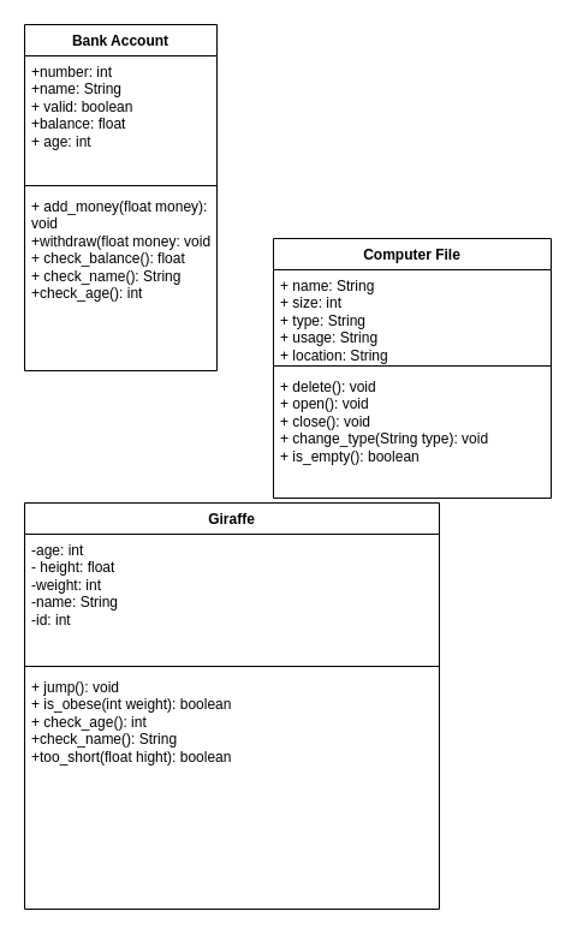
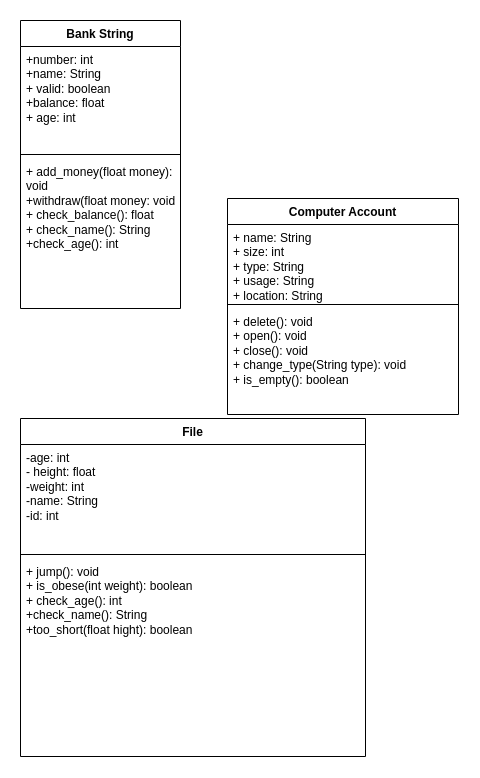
- <mxCell id="6" value="Bank Account" style="swimlane;fontStyle=1;align=center;verticalAlign=top;childLayout=stackLayout;horizontal=1;startSize=26;horizontalStack=0;resizeParent=1;resizeParentMax=0;resizeLast=0;collapsible=1;marginBottom=0;whiteSpace=wrap;html=1;" vertex="1" parent="1"><mxGeometry x="20" y="20" width="160" height="288" as="geometry" /></mxCell>
+ <mxCell id="6" value="Bank String" style="swimlane;fontStyle=1;align=center;verticalAlign=top;childLayout=stackLayout;horizontal=1;startSize=26;horizontalStack=0;resizeParent=1;resizeParentMax=0;resizeLast=0;collapsible=1;marginBottom=0;whiteSpace=wrap;html=1;" vertex="1" parent="1"><mxGeometry x="20" y="20" width="160" height="288" as="geometry" /></mxCell>
- <mxCell id="2" value="Computer File" style="swimlane;fontStyle=1;align=center;verticalAlign=top;childLayout=stackLayout;horizontal=1;startSize=26;horizontalStack=0;resizeParent=1;resizeParentMax=0;resizeLast=0;collapsible=1;marginBottom=0;whiteSpace=wrap;html=1;" parent="1" vertex="1"><mxGeometry x="227" y="198" width="231" height="216" as="geometry" /></mxCell>
+ <mxCell id="2" value="Computer Account" style="swimlane;fontStyle=1;align=center;verticalAlign=top;childLayout=stackLayout;horizontal=1;startSize=26;horizontalStack=0;resizeParent=1;resizeParentMax=0;resizeLast=0;collapsible=1;marginBottom=0;whiteSpace=wrap;html=1;" parent="1" vertex="1"><mxGeometry x="227" y="198" width="231" height="216" as="geometry" /></mxCell>
- <mxCell id="10" value="Giraffe" style="swimlane;fontStyle=1;align=center;verticalAlign=top;childLayout=stackLayout;horizontal=1;startSize=26;horizontalStack=0;resizeParent=1;resizeParentMax=0;resizeLast=0;collapsible=1;marginBottom=0;whiteSpace=wrap;html=1;" vertex="1" parent="1"><mxGeometry x="20" y="418" width="345" height="338" as="geometry" /></mxCell>
+ <mxCell id="10" value="File" style="swimlane;fontStyle=1;align=center;verticalAlign=top;childLayout=stackLayout;horizontal=1;startSize=26;horizontalStack=0;resizeParent=1;resizeParentMax=0;resizeLast=0;collapsible=1;marginBottom=0;whiteSpace=wrap;html=1;" vertex="1" parent="1"><mxGeometry x="20" y="418" width="345" height="338" as="geometry" /></mxCell>
